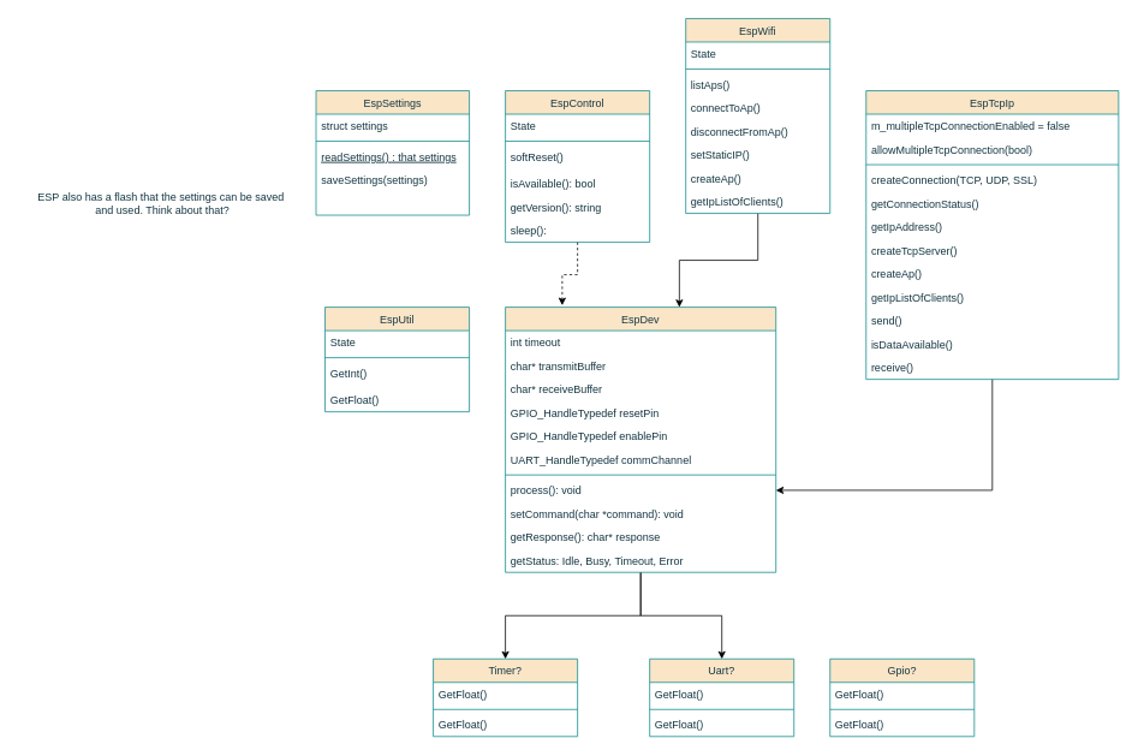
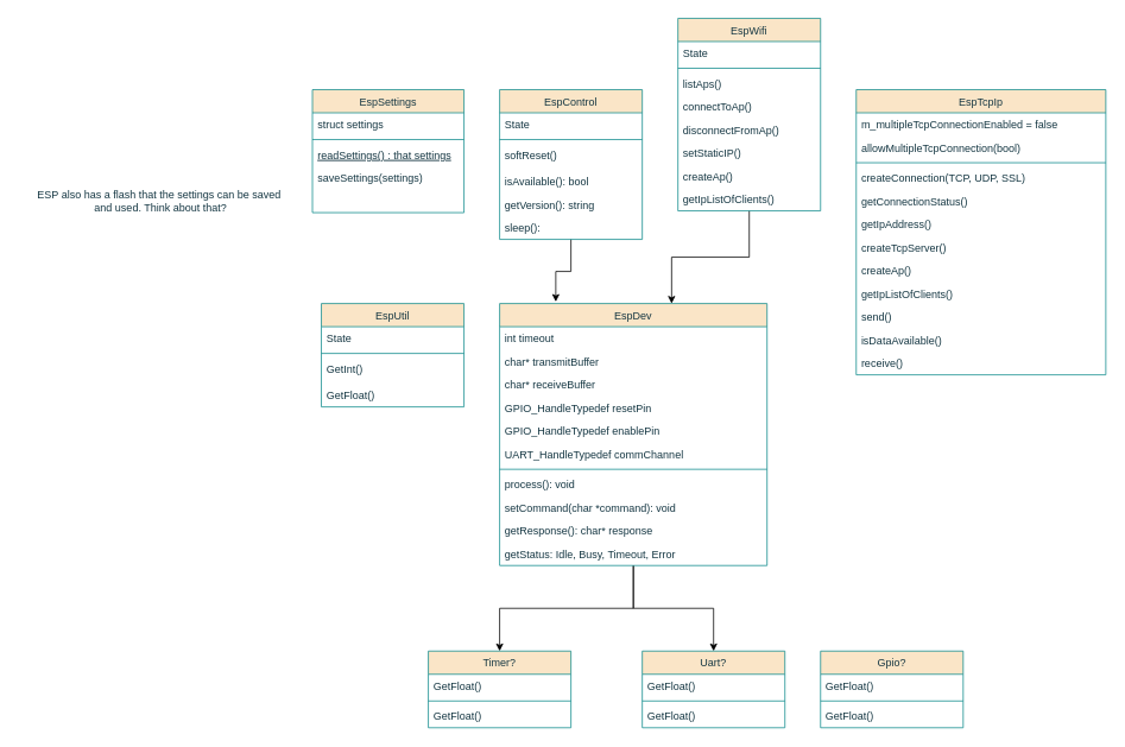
- <mxCell id="31" style="edgeStyle=orthogonalEdgeStyle;rounded=0;orthogonalLoop=1;jettySize=auto;html=1;entryX=0.21;entryY=-0.007;entryDx=0;entryDy=0;entryPerimeter=0;dashed=1;" parent="1" source="32" target="9" edge="1"><mxGeometry relative="1" as="geometry" /></mxCell>
+ <mxCell id="31" style="edgeStyle=orthogonalEdgeStyle;rounded=0;orthogonalLoop=1;jettySize=auto;html=1;entryX=0.21;entryY=-0.007;entryDx=0;entryDy=0;entryPerimeter=0;" parent="1" source="32" target="9" edge="1"><mxGeometry relative="1" as="geometry" /></mxCell>
- <mxCell id="39" style="edgeStyle=orthogonalEdgeStyle;rounded=0;orthogonalLoop=1;jettySize=auto;html=1;entryX=1;entryY=0.5;entryDx=0;entryDy=0;" parent="1" source="40" target="17" edge="1"><mxGeometry relative="1" as="geometry" /></mxCell>
